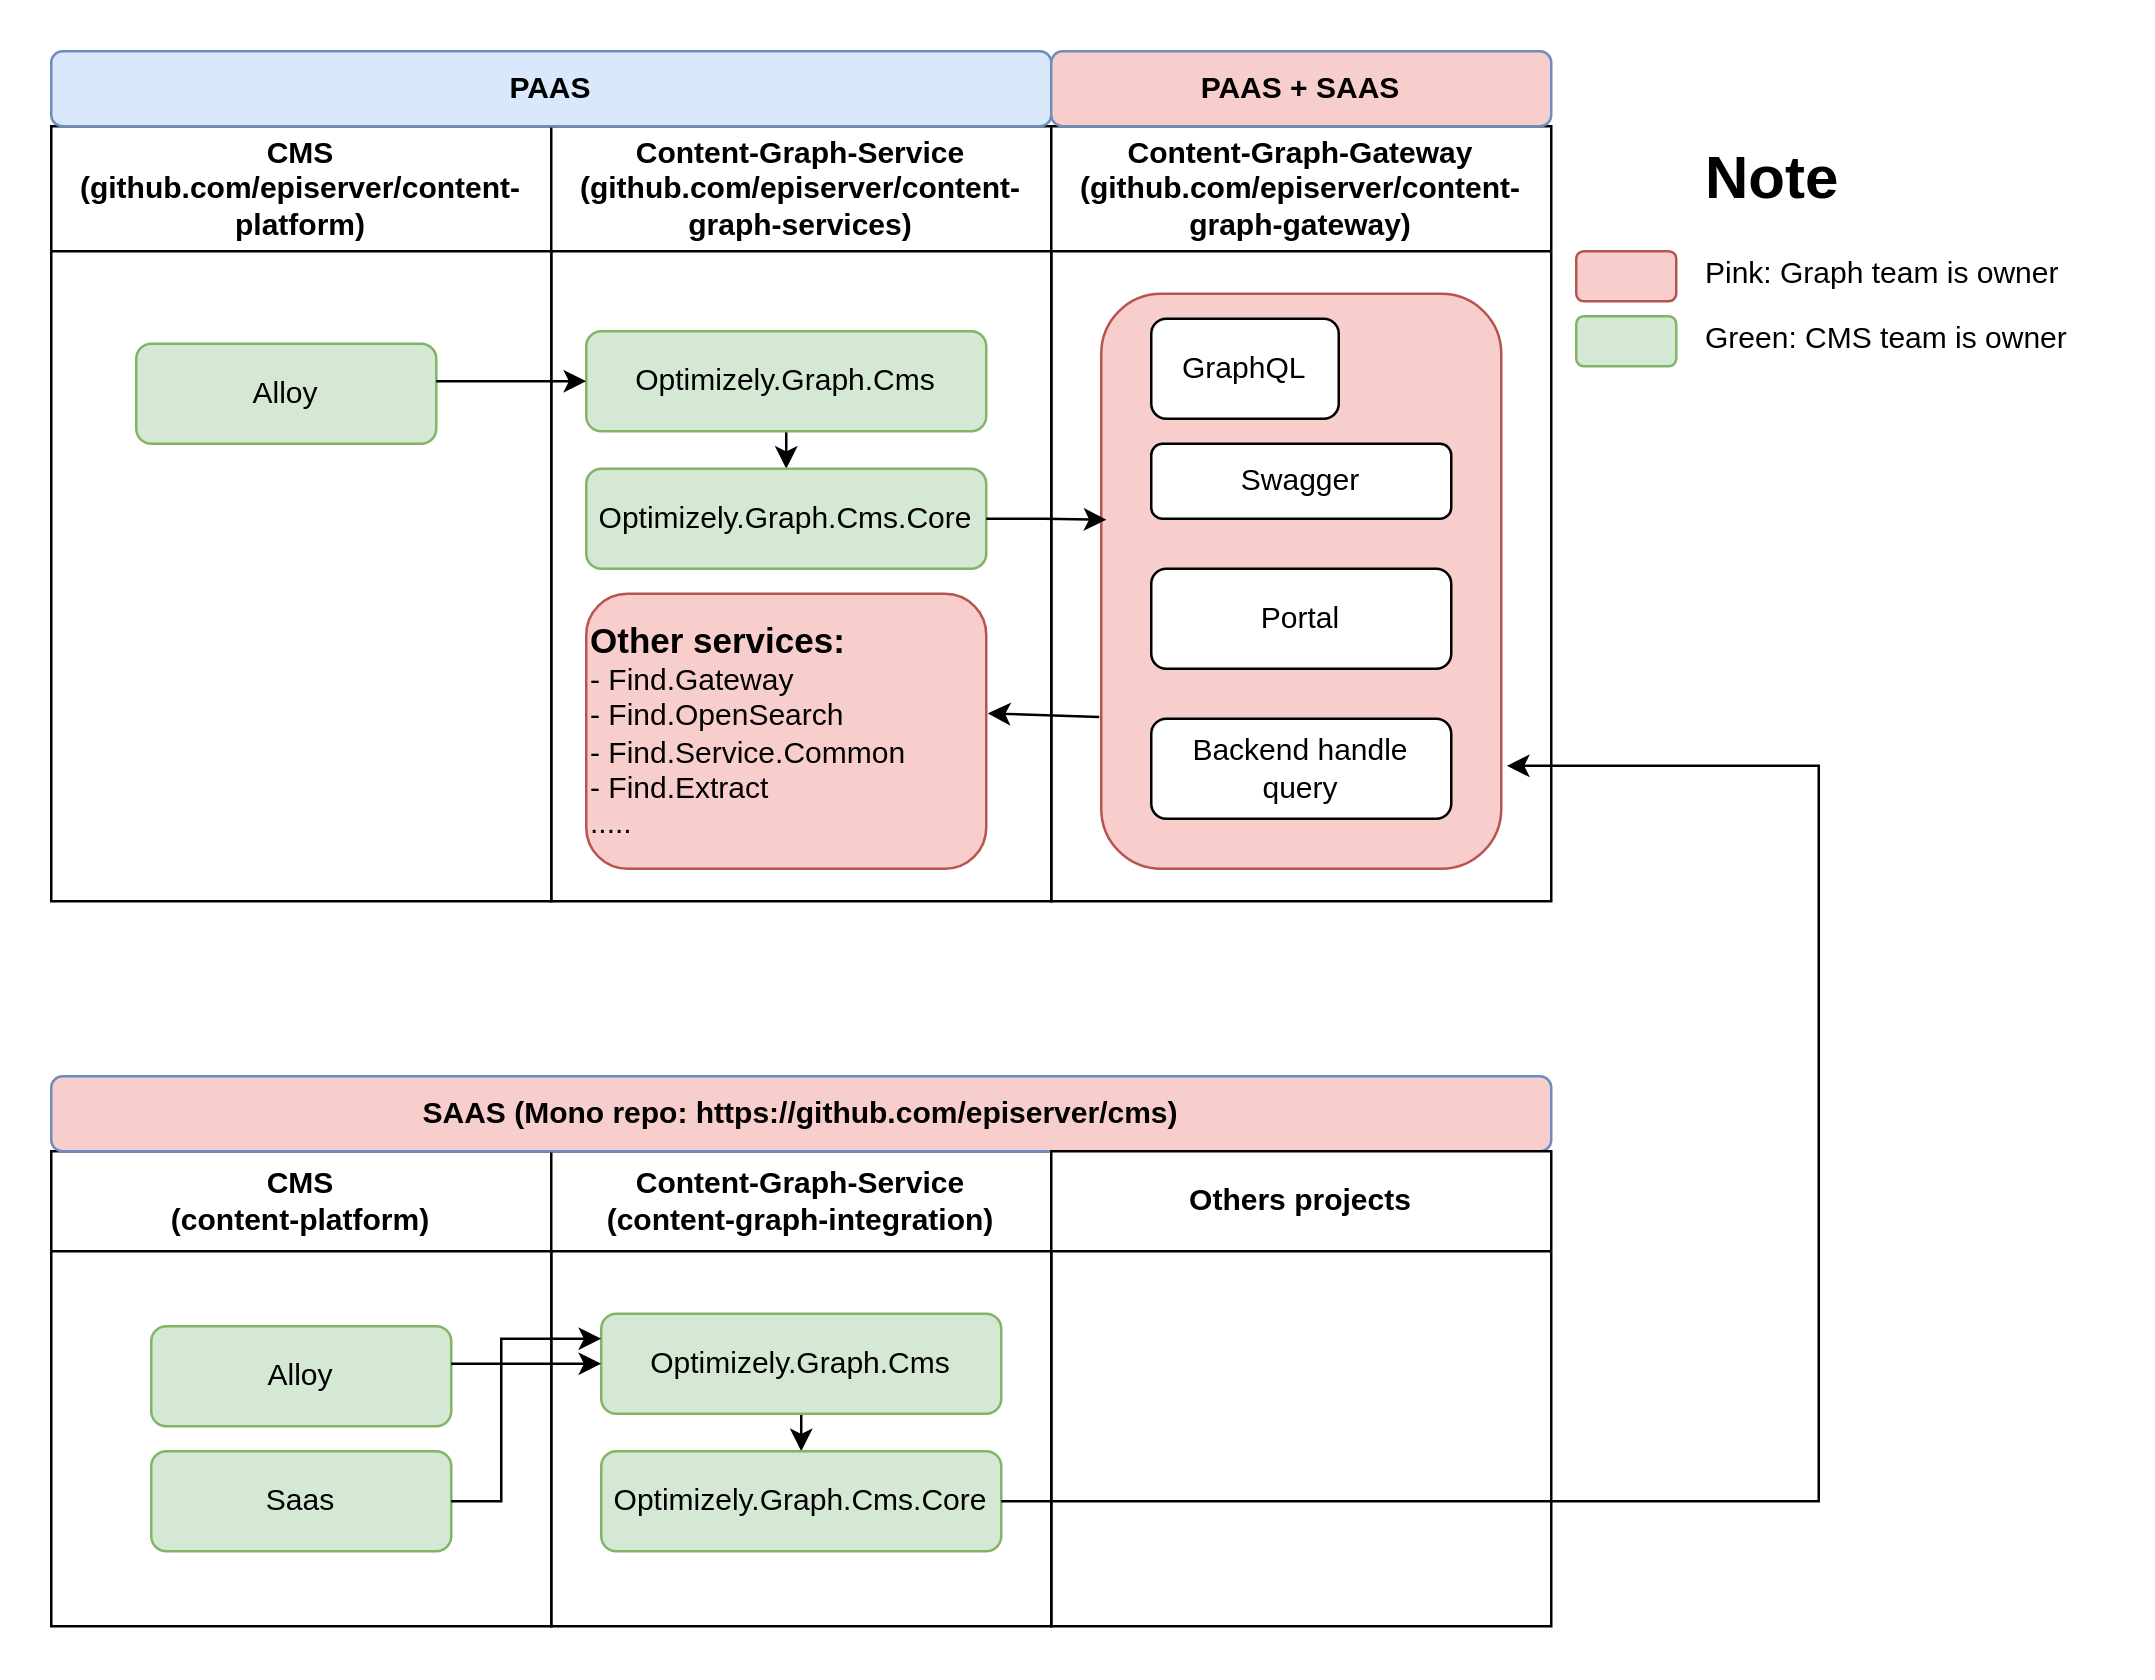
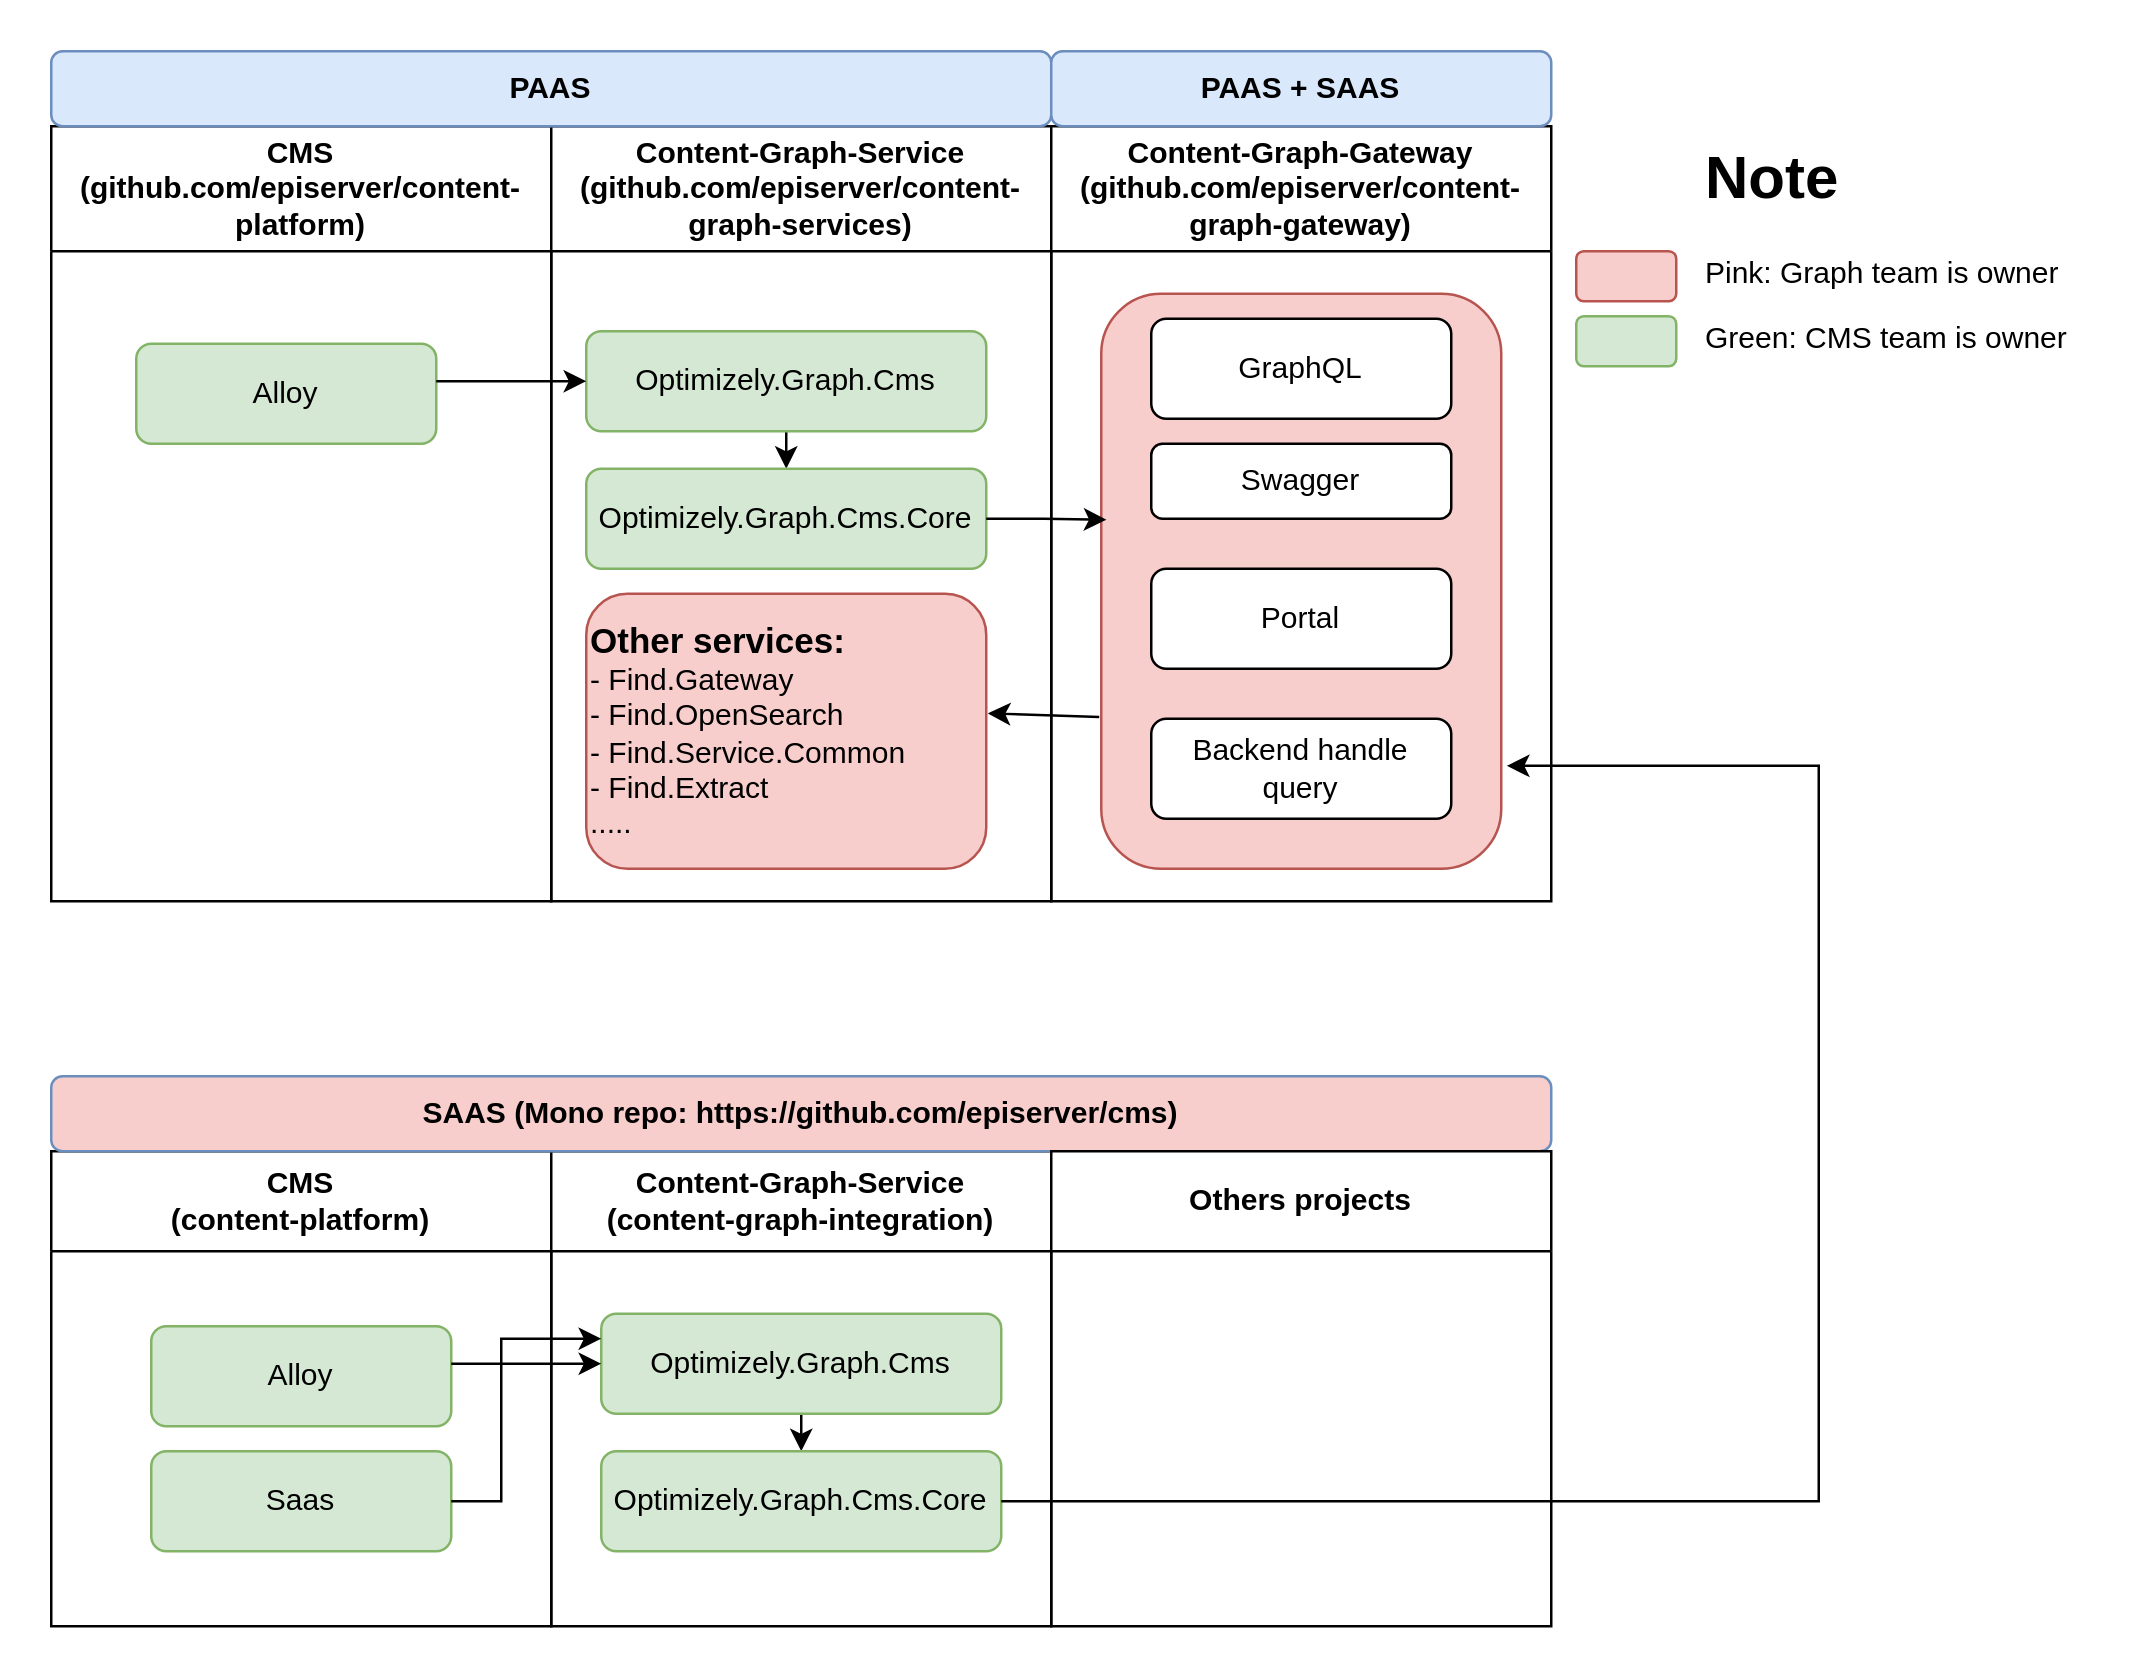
- <mxCell id="28" value="PAAS + SAAS" style="rounded=1;whiteSpace=wrap;html=1;fontStyle=1;fillColor=#f8cecc;strokeColor=#6c8ebf;" vertex="1" parent="1"><mxGeometry x="420" y="20" width="200" height="30" as="geometry" /></mxCell>
+ <mxCell id="28" value="PAAS + SAAS" style="rounded=1;whiteSpace=wrap;html=1;fontStyle=1;fillColor=#dae8fc;strokeColor=#6c8ebf;" vertex="1" parent="1"><mxGeometry x="420" y="20" width="200" height="30" as="geometry" /></mxCell>
- <mxCell id="12" value="GraphQL" style="rounded=1;whiteSpace=wrap;html=1;" vertex="1" parent="10"><mxGeometry x="40" y="77" width="75" height="40" as="geometry" /></mxCell>
+ <mxCell id="12" value="GraphQL" style="rounded=1;whiteSpace=wrap;html=1;" vertex="1" parent="10"><mxGeometry x="40" y="77" width="120" height="40" as="geometry" /></mxCell>
